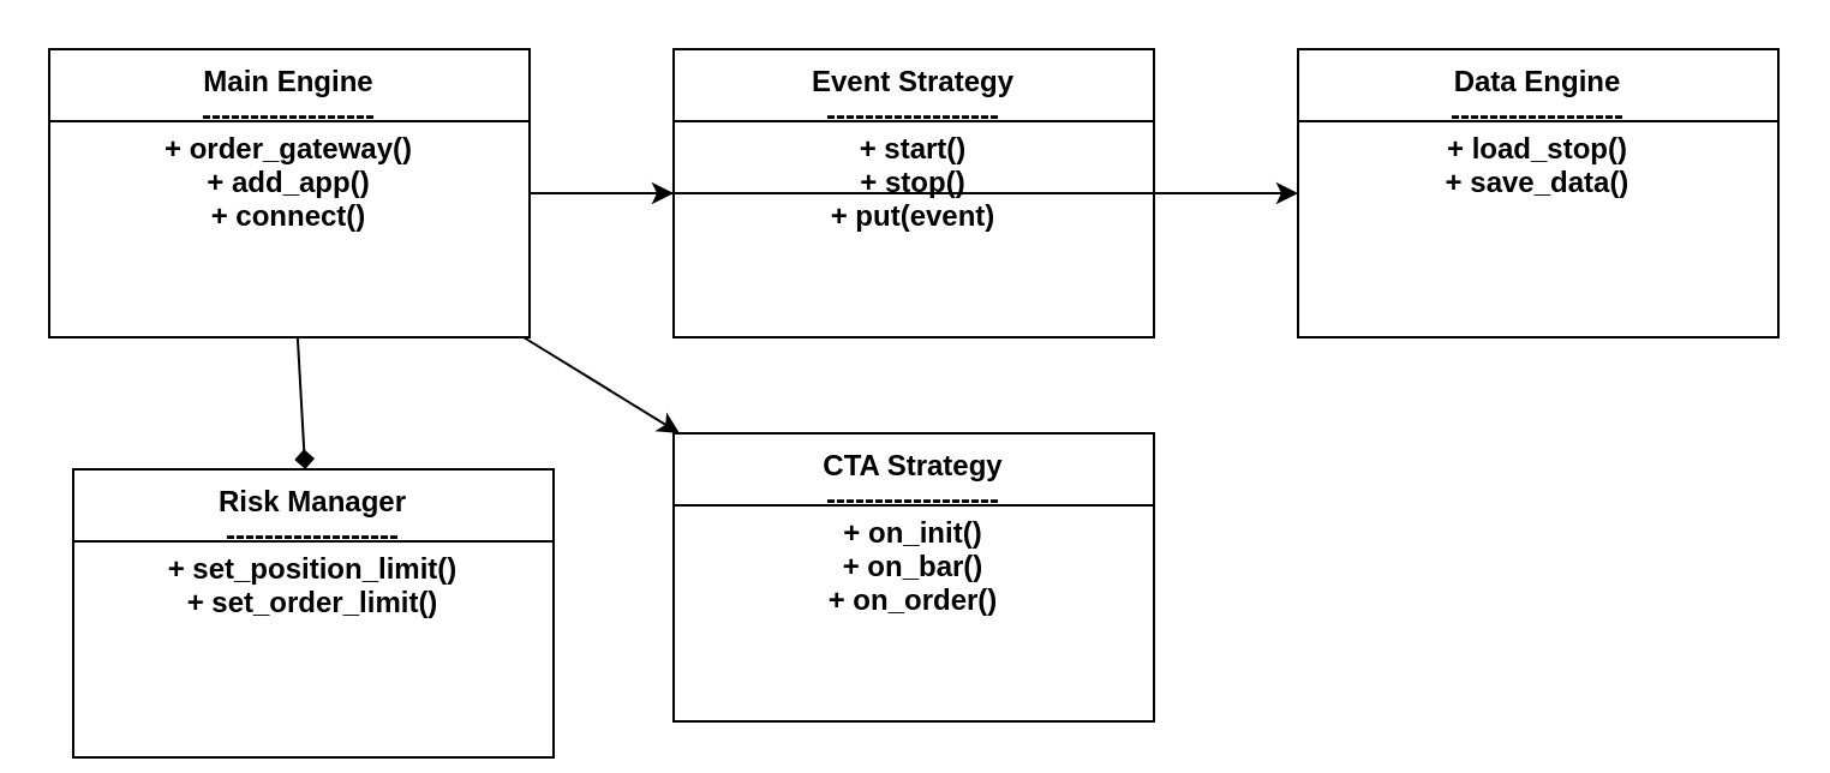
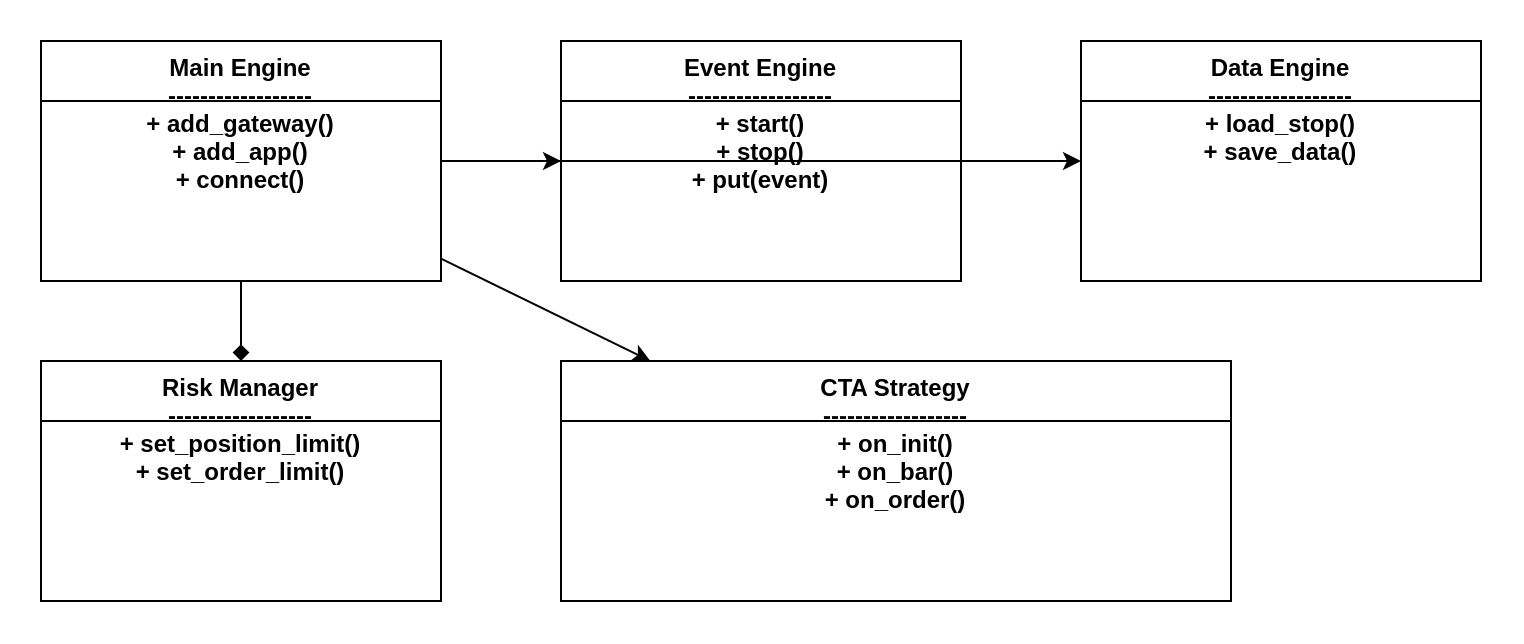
- <mxCell id="2" value="Main Engine&#10;------------------&#10;+ order_gateway()&#10;+ add_app()&#10;+ connect()" style="swimlane;fontStyle=1;align=center;verticalAlign=top;childLayout=stackLayout;horizontal=1;startSize=30;horizontalStack=0;resizeParent=1;resizeParentMax=0;resizeLast=0;collapsible=1;marginBottom=0;" vertex="1" parent="1"><mxGeometry x="20" y="20" width="200" height="120" as="geometry" /></mxCell>
+ <mxCell id="2" value="Main Engine&#10;------------------&#10;+ add_gateway()&#10;+ add_app()&#10;+ connect()" style="swimlane;fontStyle=1;align=center;verticalAlign=top;childLayout=stackLayout;horizontal=1;startSize=30;horizontalStack=0;resizeParent=1;resizeParentMax=0;resizeLast=0;collapsible=1;marginBottom=0;" vertex="1" parent="1"><mxGeometry x="20" y="20" width="200" height="120" as="geometry" /></mxCell>
- <mxCell id="3" value="Event Strategy&#10;------------------&#10;+ start()&#10;+ stop()&#10;+ put(event)" style="swimlane;fontStyle=1;align=center;verticalAlign=top;childLayout=stackLayout;horizontal=1;startSize=30;horizontalStack=0;resizeParent=1;resizeParentMax=0;resizeLast=0;collapsible=1;marginBottom=0;" vertex="1" parent="1"><mxGeometry x="280" y="20" width="200" height="120" as="geometry" /></mxCell>
+ <mxCell id="3" value="Event Engine&#10;------------------&#10;+ start()&#10;+ stop()&#10;+ put(event)" style="swimlane;fontStyle=1;align=center;verticalAlign=top;childLayout=stackLayout;horizontal=1;startSize=30;horizontalStack=0;resizeParent=1;resizeParentMax=0;resizeLast=0;collapsible=1;marginBottom=0;" vertex="1" parent="1"><mxGeometry x="280" y="20" width="200" height="120" as="geometry" /></mxCell>
- <mxCell id="6" value="CTA Strategy&#10;------------------&#10;+ on_init()&#10;+ on_bar()&#10;+ on_order()" style="swimlane;fontStyle=1;align=center;verticalAlign=top;childLayout=stackLayout;horizontal=1;startSize=30;horizontalStack=0;resizeParent=1;resizeParentMax=0;resizeLast=0;collapsible=1;marginBottom=0;" vertex="1" parent="1"><mxGeometry x="280" y="180" width="200" height="120" as="geometry" /></mxCell>
+ <mxCell id="6" value="CTA Strategy&#10;------------------&#10;+ on_init()&#10;+ on_bar()&#10;+ on_order()" style="swimlane;fontStyle=1;align=center;verticalAlign=top;childLayout=stackLayout;horizontal=1;startSize=30;horizontalStack=0;resizeParent=1;resizeParentMax=0;resizeLast=0;collapsible=1;marginBottom=0;" vertex="1" parent="1"><mxGeometry x="280" y="180" width="335" height="120" as="geometry" /></mxCell>
- <mxCell id="5" value="Risk Manager&#10;------------------&#10;+ set_position_limit()&#10;+ set_order_limit()" style="swimlane;fontStyle=1;align=center;verticalAlign=top;childLayout=stackLayout;horizontal=1;startSize=30;horizontalStack=0;resizeParent=1;resizeParentMax=0;resizeLast=0;collapsible=1;marginBottom=0;" vertex="1" parent="1"><mxGeometry x="30" y="195" width="200" height="120" as="geometry" /></mxCell>
+ <mxCell id="5" value="Risk Manager&#10;------------------&#10;+ set_position_limit()&#10;+ set_order_limit()" style="swimlane;fontStyle=1;align=center;verticalAlign=top;childLayout=stackLayout;horizontal=1;startSize=30;horizontalStack=0;resizeParent=1;resizeParentMax=0;resizeLast=0;collapsible=1;marginBottom=0;" vertex="1" parent="1"><mxGeometry x="20" y="180" width="200" height="120" as="geometry" /></mxCell>
